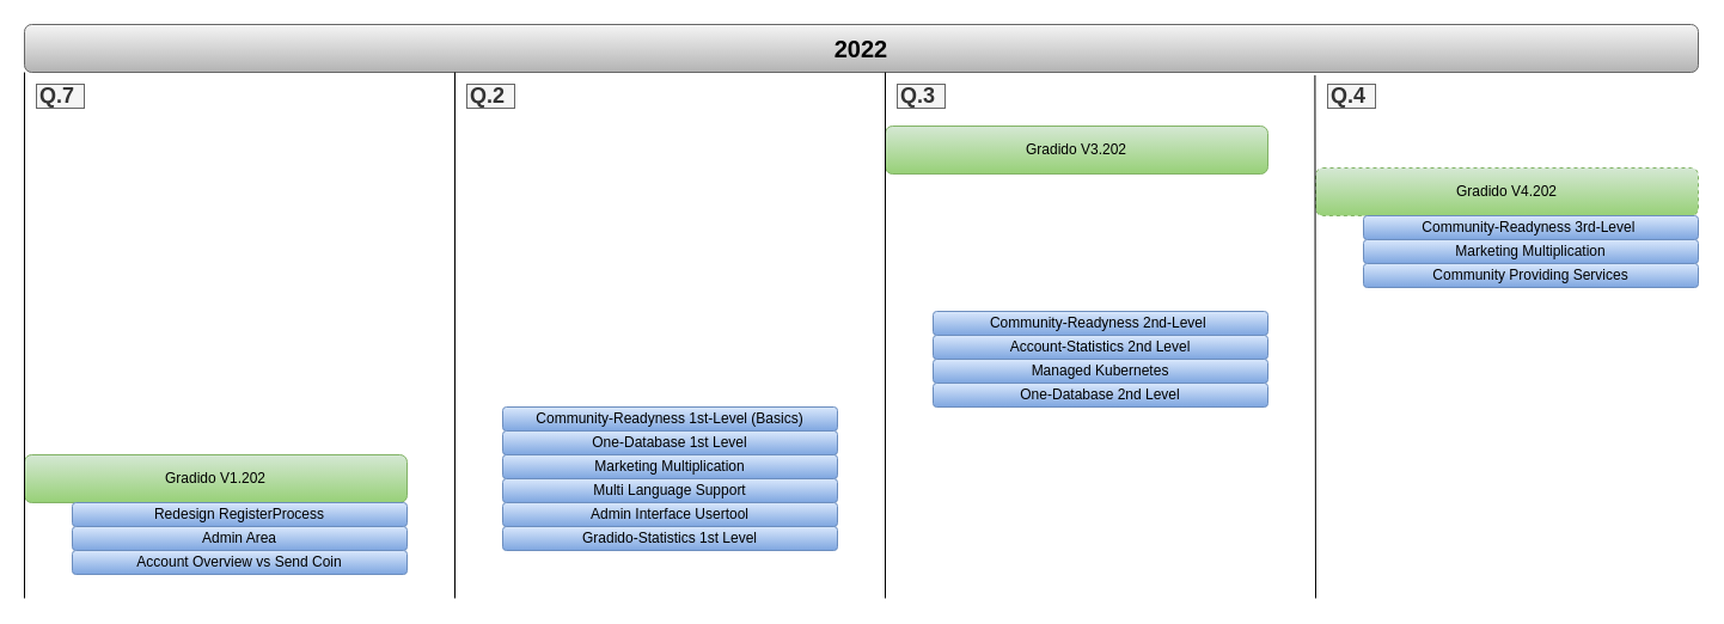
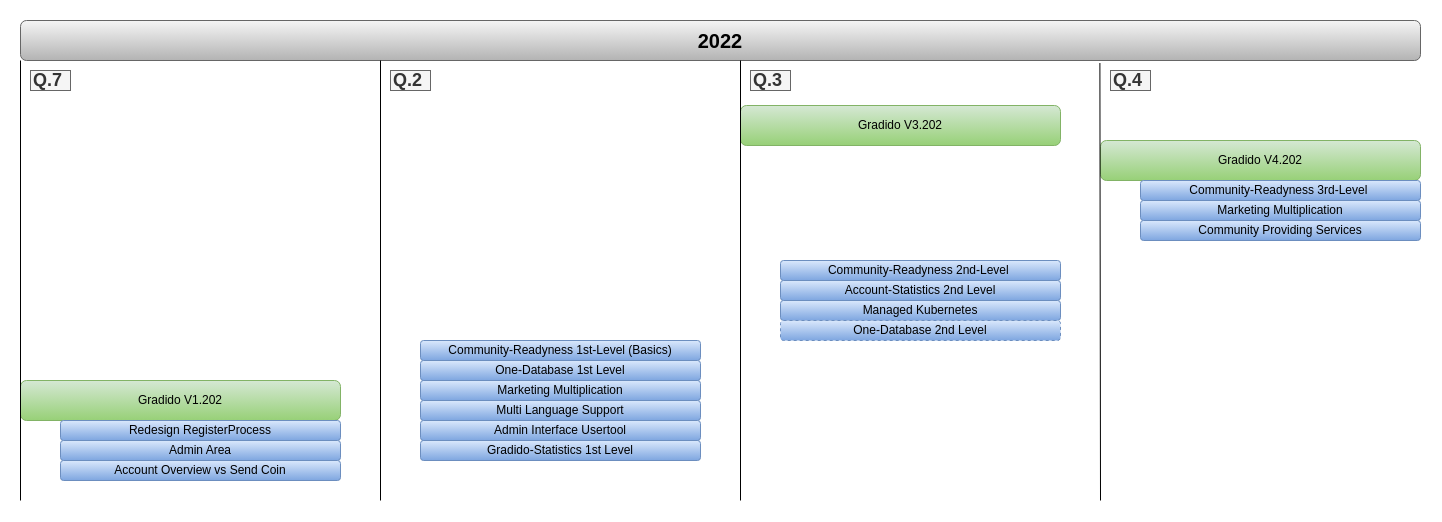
- <mxCell id="13" value="Gradido V4.202" style="rounded=1;whiteSpace=wrap;html=1;fillColor=#d5e8d4;strokeColor=#82b366;gradientColor=#97d077;dashed=1;" parent="1" vertex="1"><mxGeometry x="1100" y="140" width="320" height="40" as="geometry" /></mxCell>
+ <mxCell id="13" value="Gradido V4.202" style="rounded=1;whiteSpace=wrap;html=1;fillColor=#d5e8d4;strokeColor=#82b366;gradientColor=#97d077;" parent="1" vertex="1"><mxGeometry x="1100" y="140" width="320" height="40" as="geometry" /></mxCell>
- <mxCell id="28" value="One-Database 2nd Level" style="rounded=1;whiteSpace=wrap;html=1;fillColor=#dae8fc;strokeColor=#6c8ebf;gradientColor=#7ea6e0;" parent="1" vertex="1"><mxGeometry x="780" y="320" width="280" height="20" as="geometry" /></mxCell>
+ <mxCell id="28" value="One-Database 2nd Level" style="rounded=1;whiteSpace=wrap;html=1;fillColor=#dae8fc;strokeColor=#6c8ebf;gradientColor=#7ea6e0;dashed=1;" parent="1" vertex="1"><mxGeometry x="780" y="320" width="280" height="20" as="geometry" /></mxCell>
